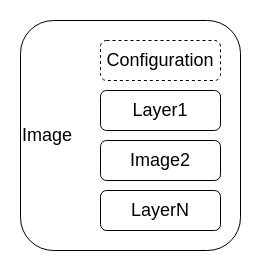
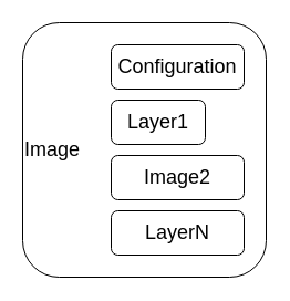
- <mxCell id="6" value="Configuration" style="rounded=1;whiteSpace=wrap;html=1;fontSize=18;fillColor=none;dashed=1;" vertex="1" parent="1"><mxGeometry x="100" y="40" width="120" height="40" as="geometry" /></mxCell>
+ <mxCell id="6" value="Configuration" style="rounded=1;whiteSpace=wrap;html=1;fontSize=18;fillColor=none;" vertex="1" parent="1"><mxGeometry x="100" y="40" width="120" height="40" as="geometry" /></mxCell>
- <mxCell id="2" value="Layer1" style="rounded=1;whiteSpace=wrap;html=1;fontSize=18;fillColor=none;" parent="1" vertex="1"><mxGeometry x="100" y="90" width="120" height="40" as="geometry" /></mxCell>
+ <mxCell id="2" value="Layer1" style="rounded=1;whiteSpace=wrap;html=1;fontSize=18;fillColor=none;" parent="1" vertex="1"><mxGeometry x="100" y="90" width="85" height="40" as="geometry" /></mxCell>
